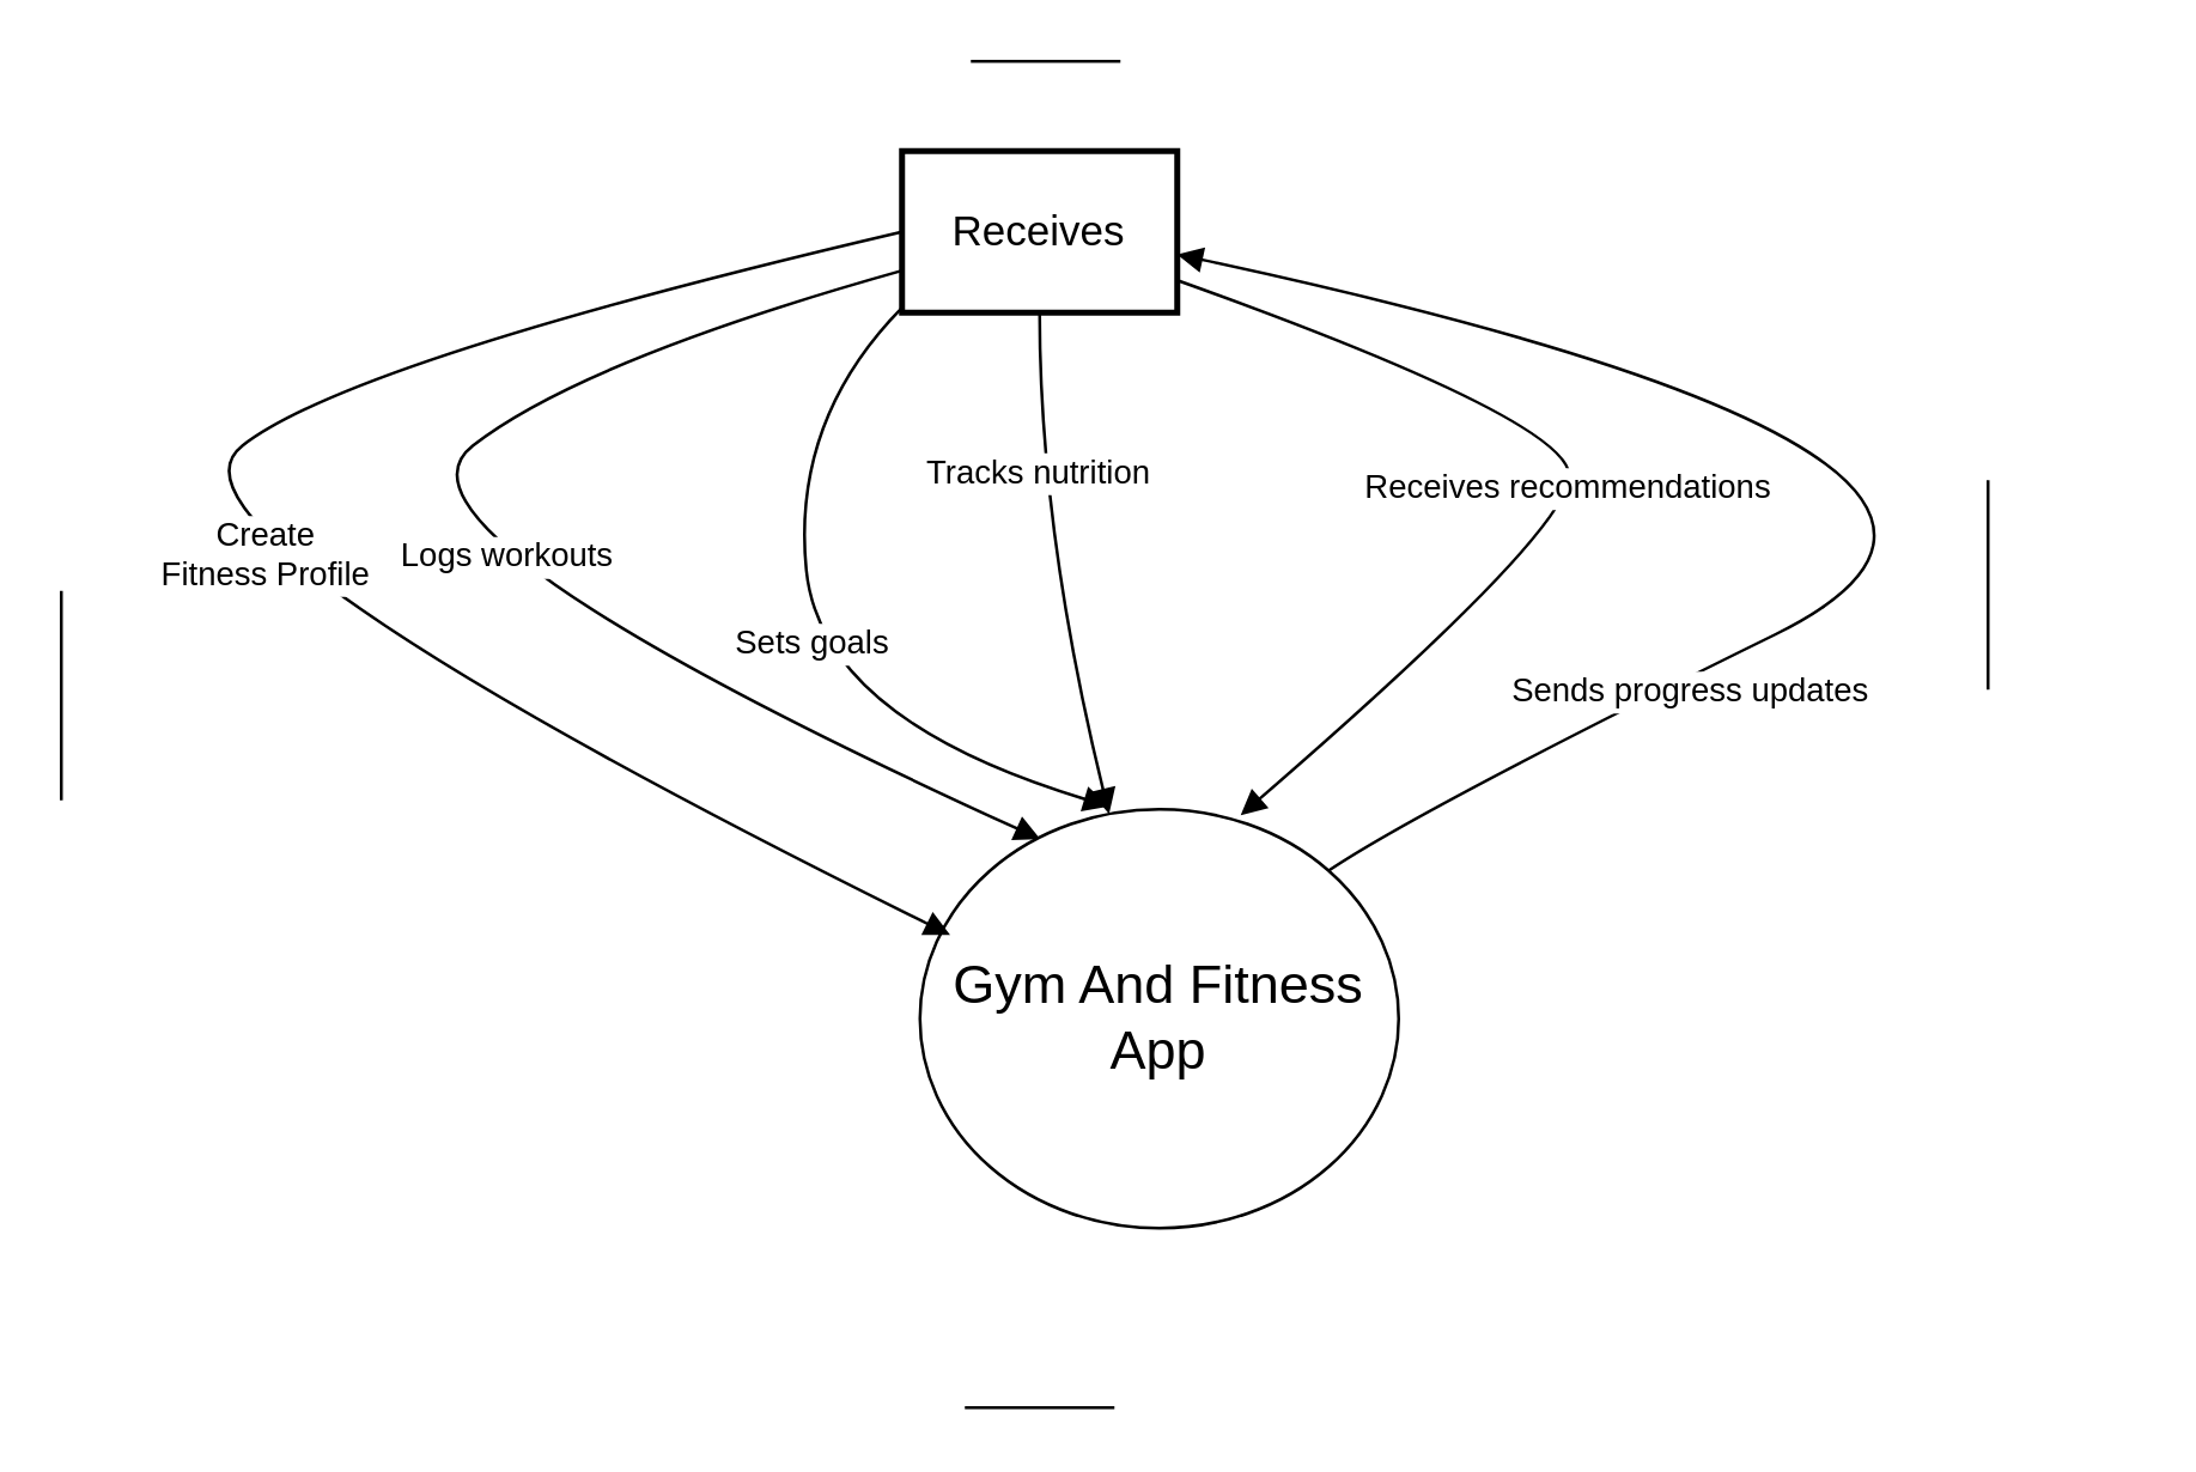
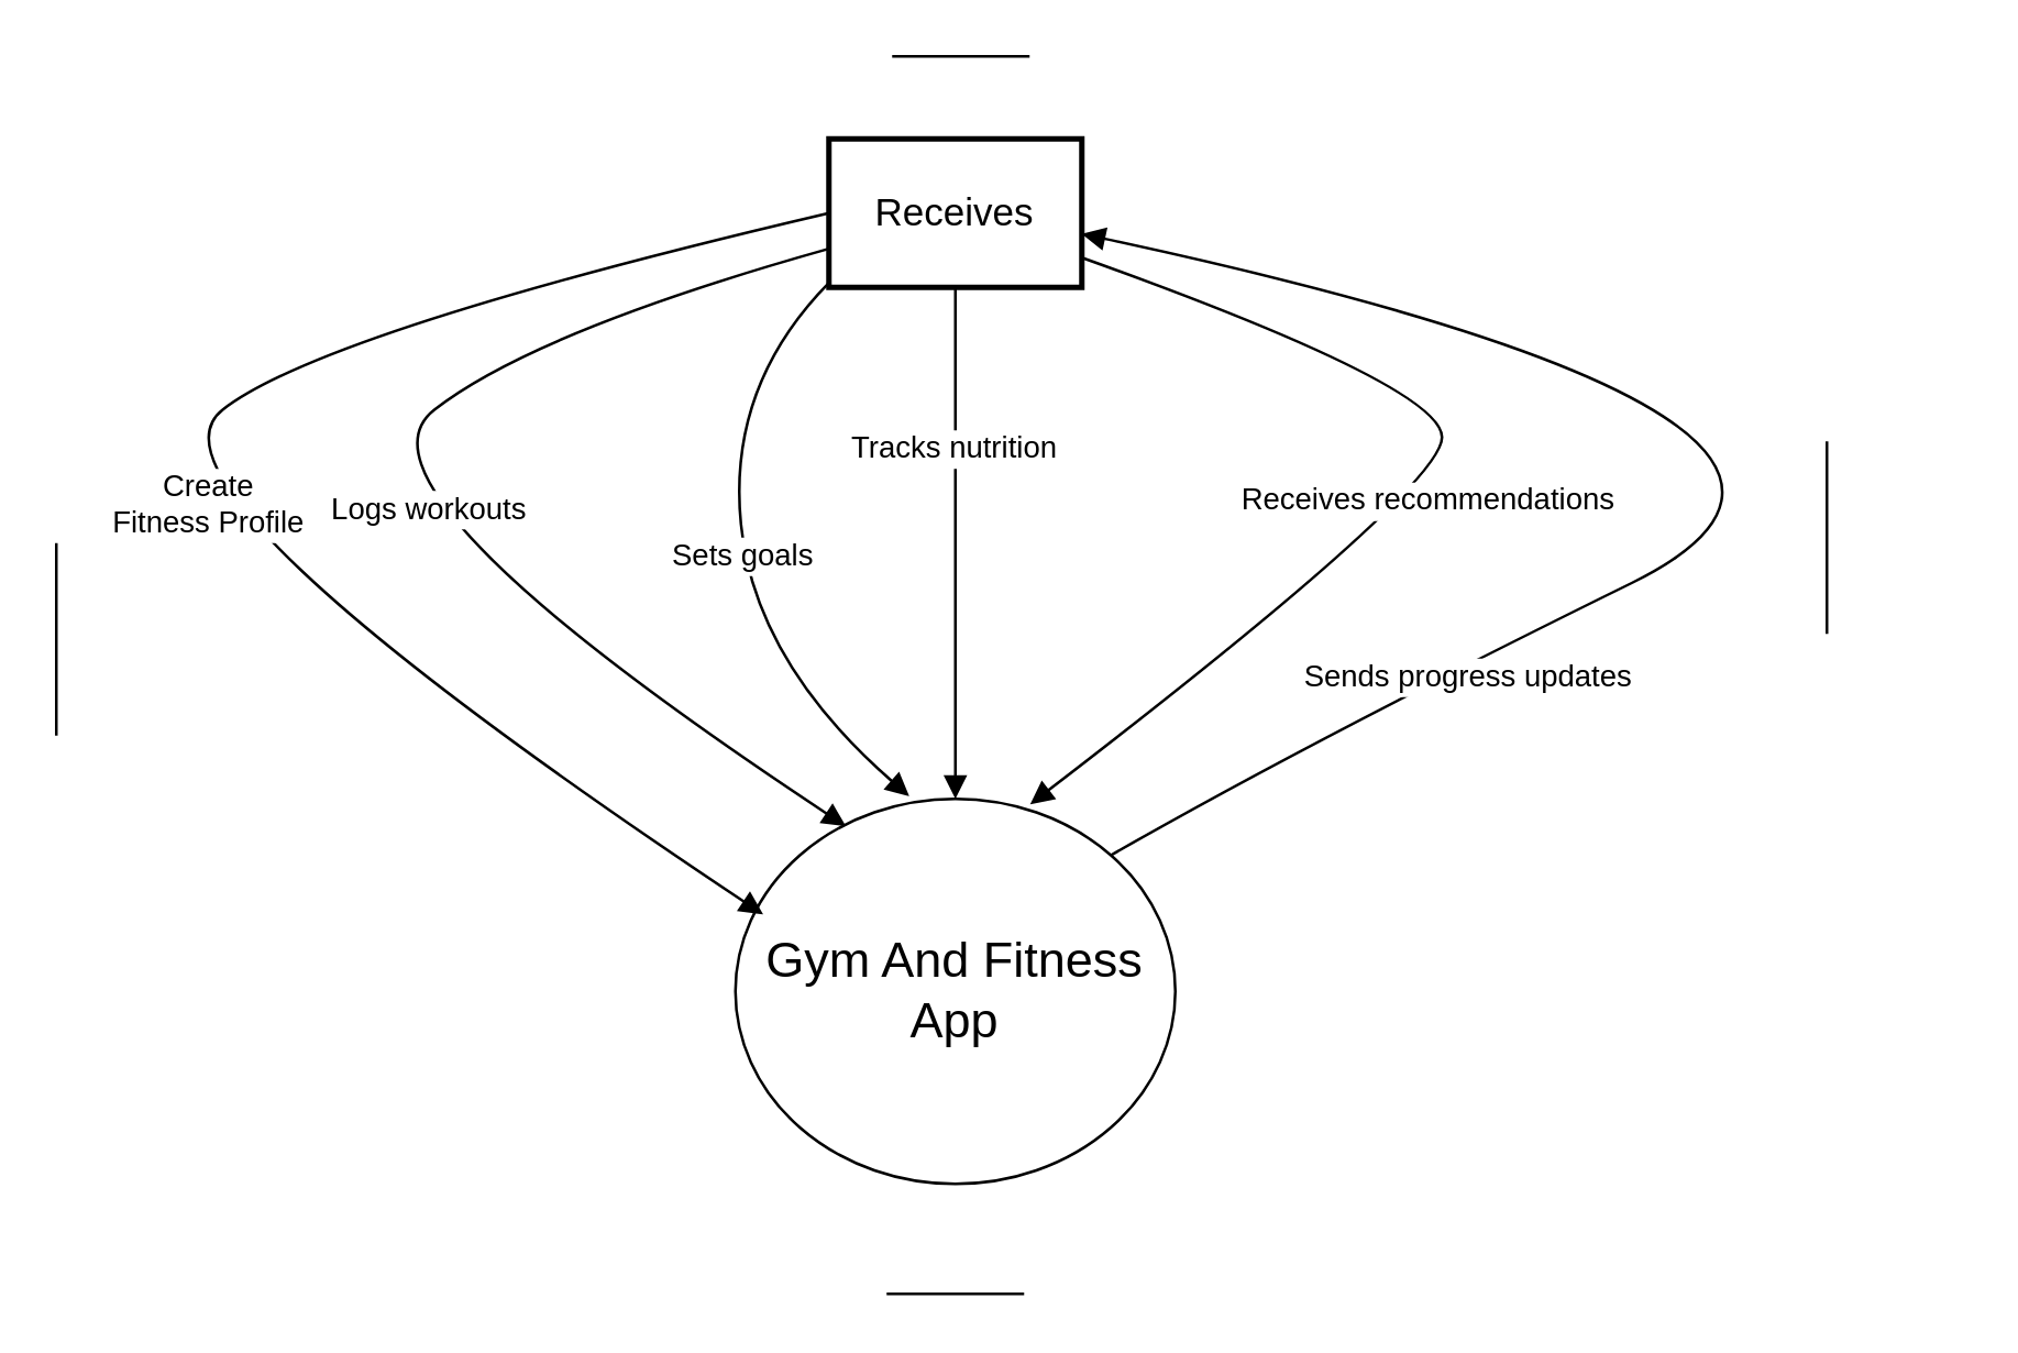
- <mxCell id="8" value="&lt;font style=&quot;font-size: 18px;&quot;&gt;Gym And Fitness App&lt;/font&gt;" style="ellipse;whiteSpace=wrap;html=1;" vertex="1" parent="1"><mxGeometry x="307" y="270" width="160" height="140" as="geometry" /></mxCell>
+ <mxCell id="8" value="&lt;font style=&quot;font-size: 18px;&quot;&gt;Gym And Fitness App&lt;/font&gt;" style="ellipse;whiteSpace=wrap;html=1;" vertex="1" parent="1"><mxGeometry x="267" y="290" width="160" height="140" as="geometry" /></mxCell>
